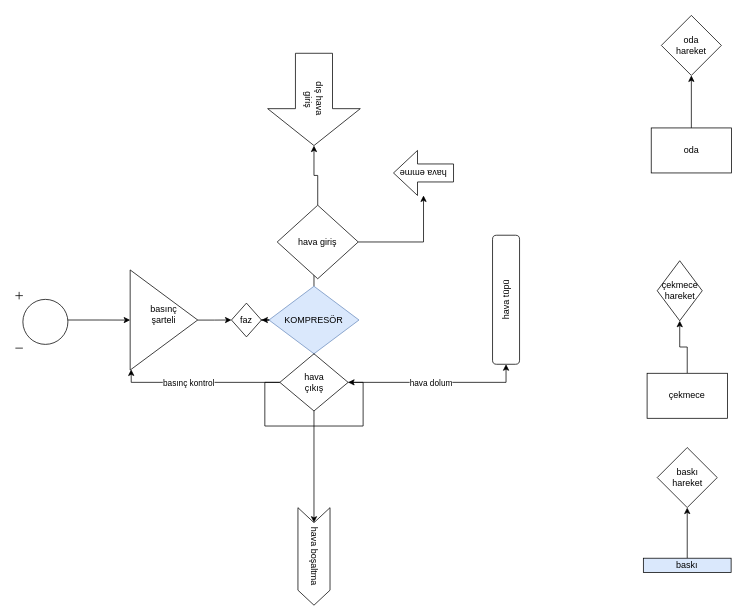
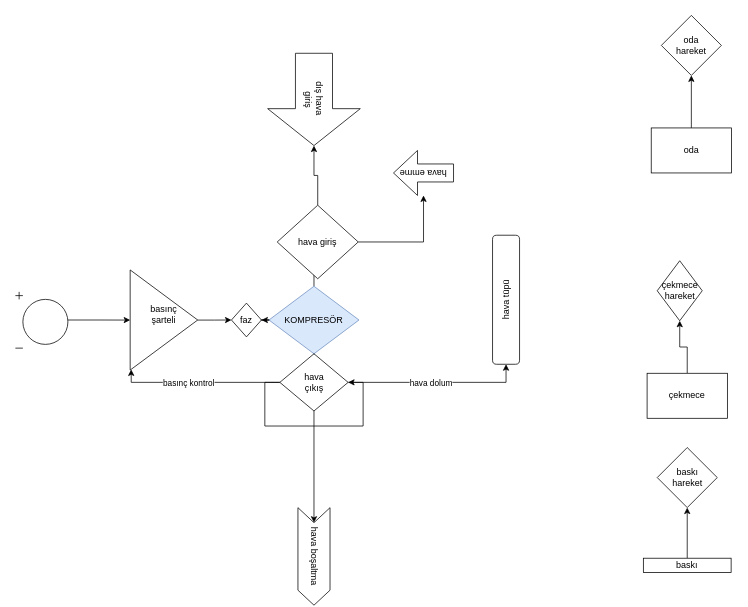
- <mxCell id="18" value="baskı" style="rounded=0;whiteSpace=wrap;html=1;fillColor=#dae8fc;" parent="1" vertex="1"><mxGeometry x="857" y="743.5" width="117" height="19" as="geometry" /></mxCell>
+ <mxCell id="18" value="baskı" style="rounded=0;whiteSpace=wrap;html=1;" parent="1" vertex="1"><mxGeometry x="857" y="743.5" width="117" height="19" as="geometry" /></mxCell>
